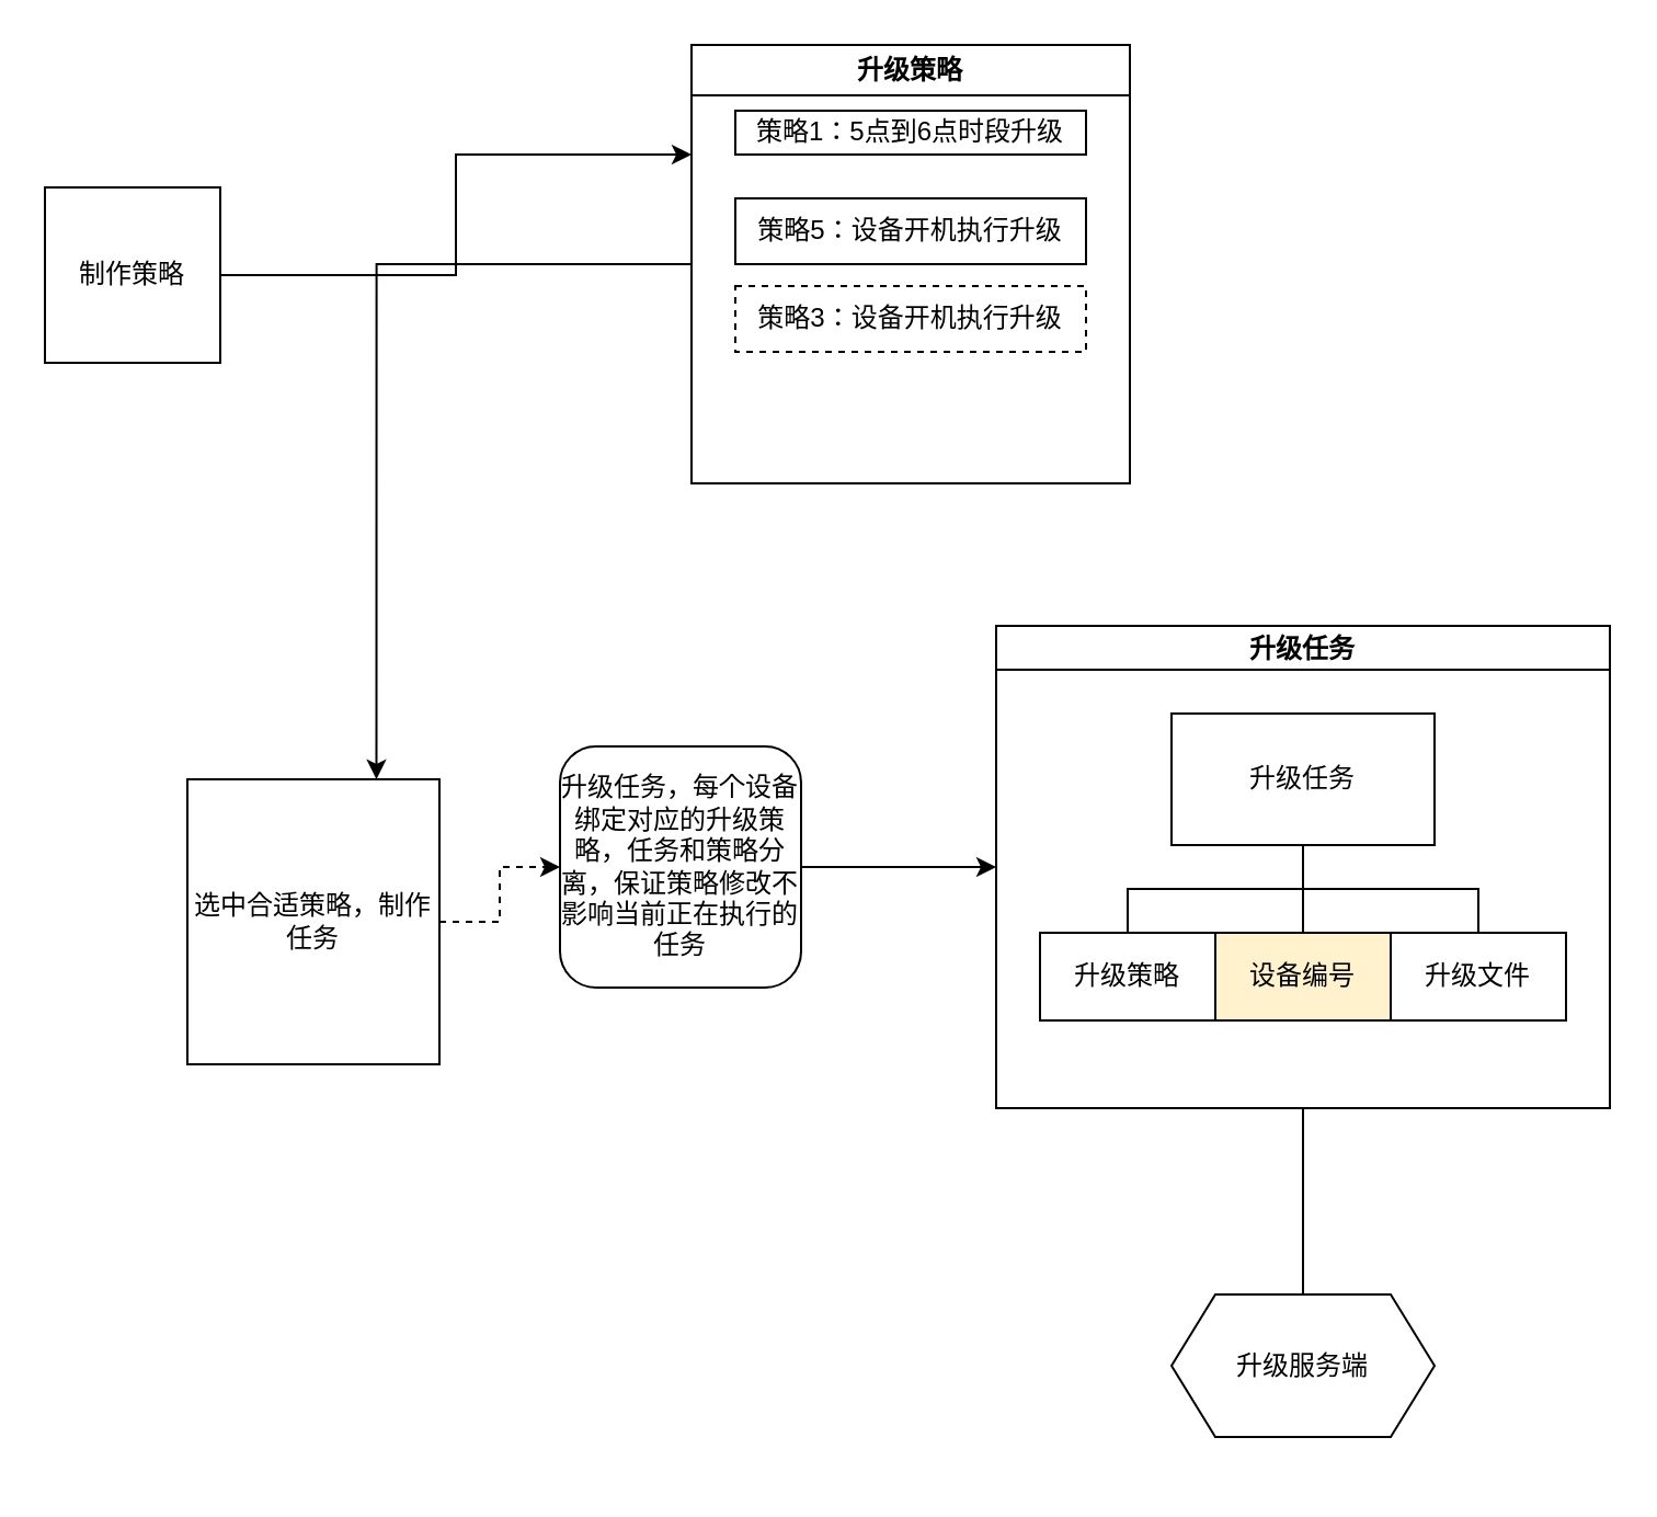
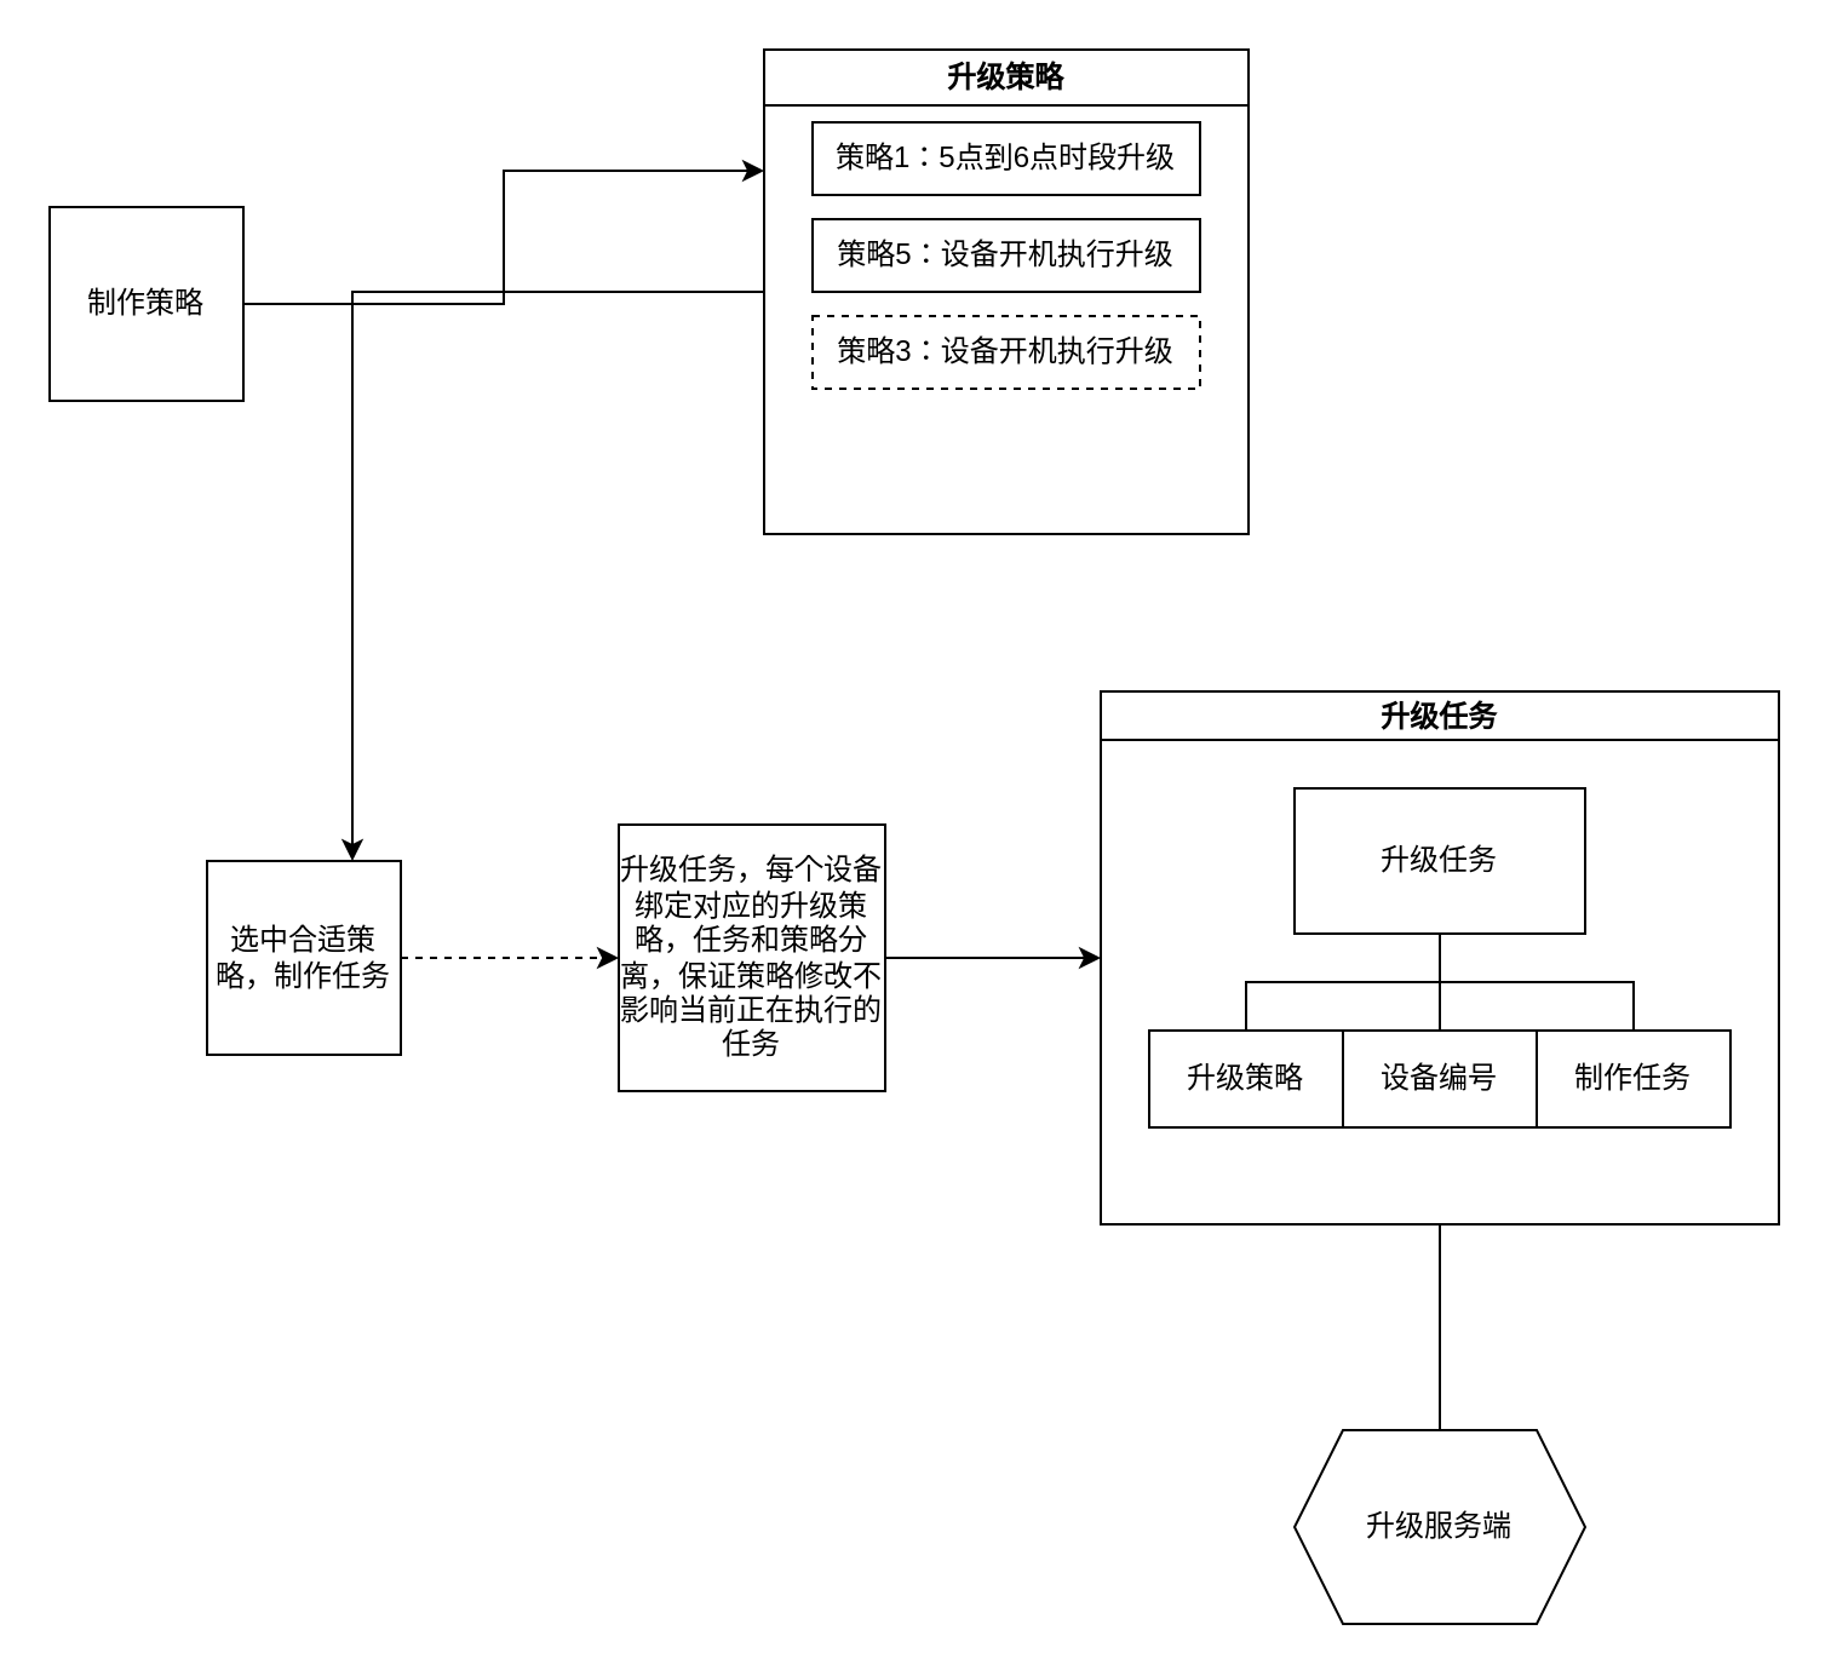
- <mxCell id="4" value="策略1：5点到6点时段升级" style="rounded=0;whiteSpace=wrap;html=1;" vertex="1" parent="3"><mxGeometry x="20" y="30" width="160" height="20" as="geometry" /></mxCell>
+ <mxCell id="4" value="策略1：5点到6点时段升级" style="rounded=0;whiteSpace=wrap;html=1;" vertex="1" parent="3"><mxGeometry x="20" y="30" width="160" height="30" as="geometry" /></mxCell>
- <mxCell id="11" value="升级任务，每个设备绑定对应的升级策略，任务和策略分离，保证策略修改不影响当前正在执行的任务" style="whiteSpace=wrap;html=1;aspect=fixed;rounded=1;" vertex="1" parent="1"><mxGeometry x="255" y="340" width="110" height="110" as="geometry" /></mxCell>
+ <mxCell id="11" value="升级任务，每个设备绑定对应的升级策略，任务和策略分离，保证策略修改不影响当前正在执行的任务" style="whiteSpace=wrap;html=1;aspect=fixed;" vertex="1" parent="1"><mxGeometry x="255" y="340" width="110" height="110" as="geometry" /></mxCell>
- <mxCell id="9" value="选中合适策略，制作任务" style="whiteSpace=wrap;html=1;aspect=fixed;" vertex="1" parent="1"><mxGeometry x="85" y="355" width="115" height="130" as="geometry" /></mxCell>
+ <mxCell id="9" value="选中合适策略，制作任务" style="whiteSpace=wrap;html=1;aspect=fixed;" vertex="1" parent="1"><mxGeometry x="85" y="355" width="80" height="80" as="geometry" /></mxCell>
- <mxCell id="20" value="设备编号" style="whiteSpace=wrap;html=1;align=center;verticalAlign=middle;treeFolding=1;treeMoving=1;newEdgeStyle={&quot;edgeStyle&quot;:&quot;elbowEdgeStyle&quot;,&quot;startArrow&quot;:&quot;none&quot;,&quot;endArrow&quot;:&quot;none&quot;};fillColor=#fff2cc;" vertex="1" parent="13"><mxGeometry x="100" y="140" width="80" height="40" as="geometry" /></mxCell>
+ <mxCell id="20" value="设备编号" style="whiteSpace=wrap;html=1;align=center;verticalAlign=middle;treeFolding=1;treeMoving=1;newEdgeStyle={&quot;edgeStyle&quot;:&quot;elbowEdgeStyle&quot;,&quot;startArrow&quot;:&quot;none&quot;,&quot;endArrow&quot;:&quot;none&quot;};" vertex="1" parent="13"><mxGeometry x="100" y="140" width="80" height="40" as="geometry" /></mxCell>
- <mxCell id="18" value="升级文件" style="whiteSpace=wrap;html=1;align=center;verticalAlign=middle;treeFolding=1;treeMoving=1;newEdgeStyle={&quot;edgeStyle&quot;:&quot;elbowEdgeStyle&quot;,&quot;startArrow&quot;:&quot;none&quot;,&quot;endArrow&quot;:&quot;none&quot;};" vertex="1" parent="13"><mxGeometry x="180" y="140" width="80" height="40" as="geometry" /></mxCell>
+ <mxCell id="18" value="制作任务" style="whiteSpace=wrap;html=1;align=center;verticalAlign=middle;treeFolding=1;treeMoving=1;newEdgeStyle={&quot;edgeStyle&quot;:&quot;elbowEdgeStyle&quot;,&quot;startArrow&quot;:&quot;none&quot;,&quot;endArrow&quot;:&quot;none&quot;};" vertex="1" parent="13"><mxGeometry x="180" y="140" width="80" height="40" as="geometry" /></mxCell>
- <mxCell id="7" value="升级服务端" style="shape=hexagon;perimeter=hexagonPerimeter2;whiteSpace=wrap;html=1;fixedSize=1;" vertex="1" parent="1"><mxGeometry x="534" y="590" width="120" height="65" as="geometry" /></mxCell>
+ <mxCell id="7" value="升级服务端" style="shape=hexagon;perimeter=hexagonPerimeter2;whiteSpace=wrap;html=1;fixedSize=1;" vertex="1" parent="1"><mxGeometry x="534" y="590" width="120" height="80" as="geometry" /></mxCell>
